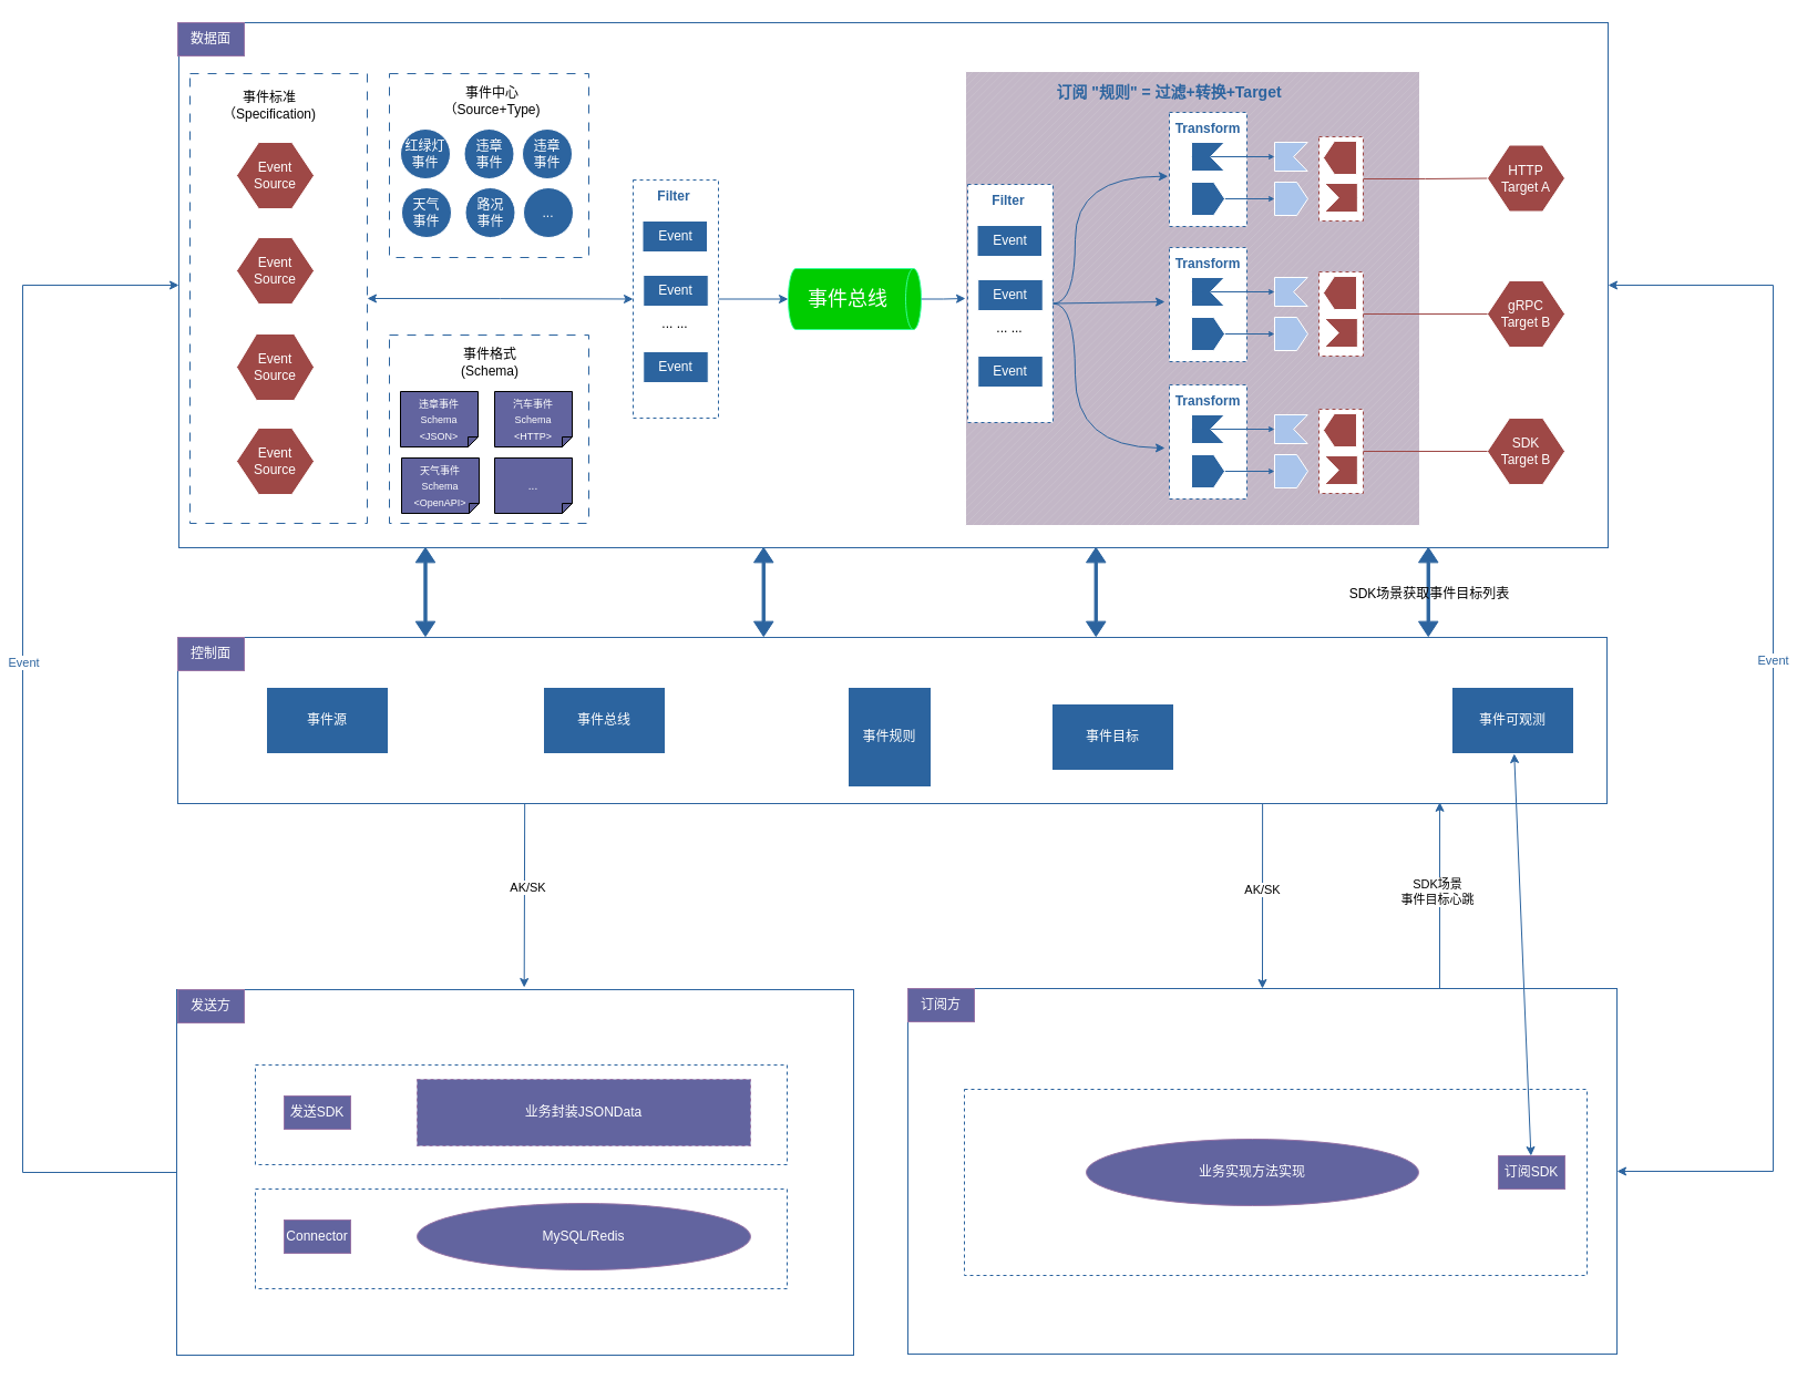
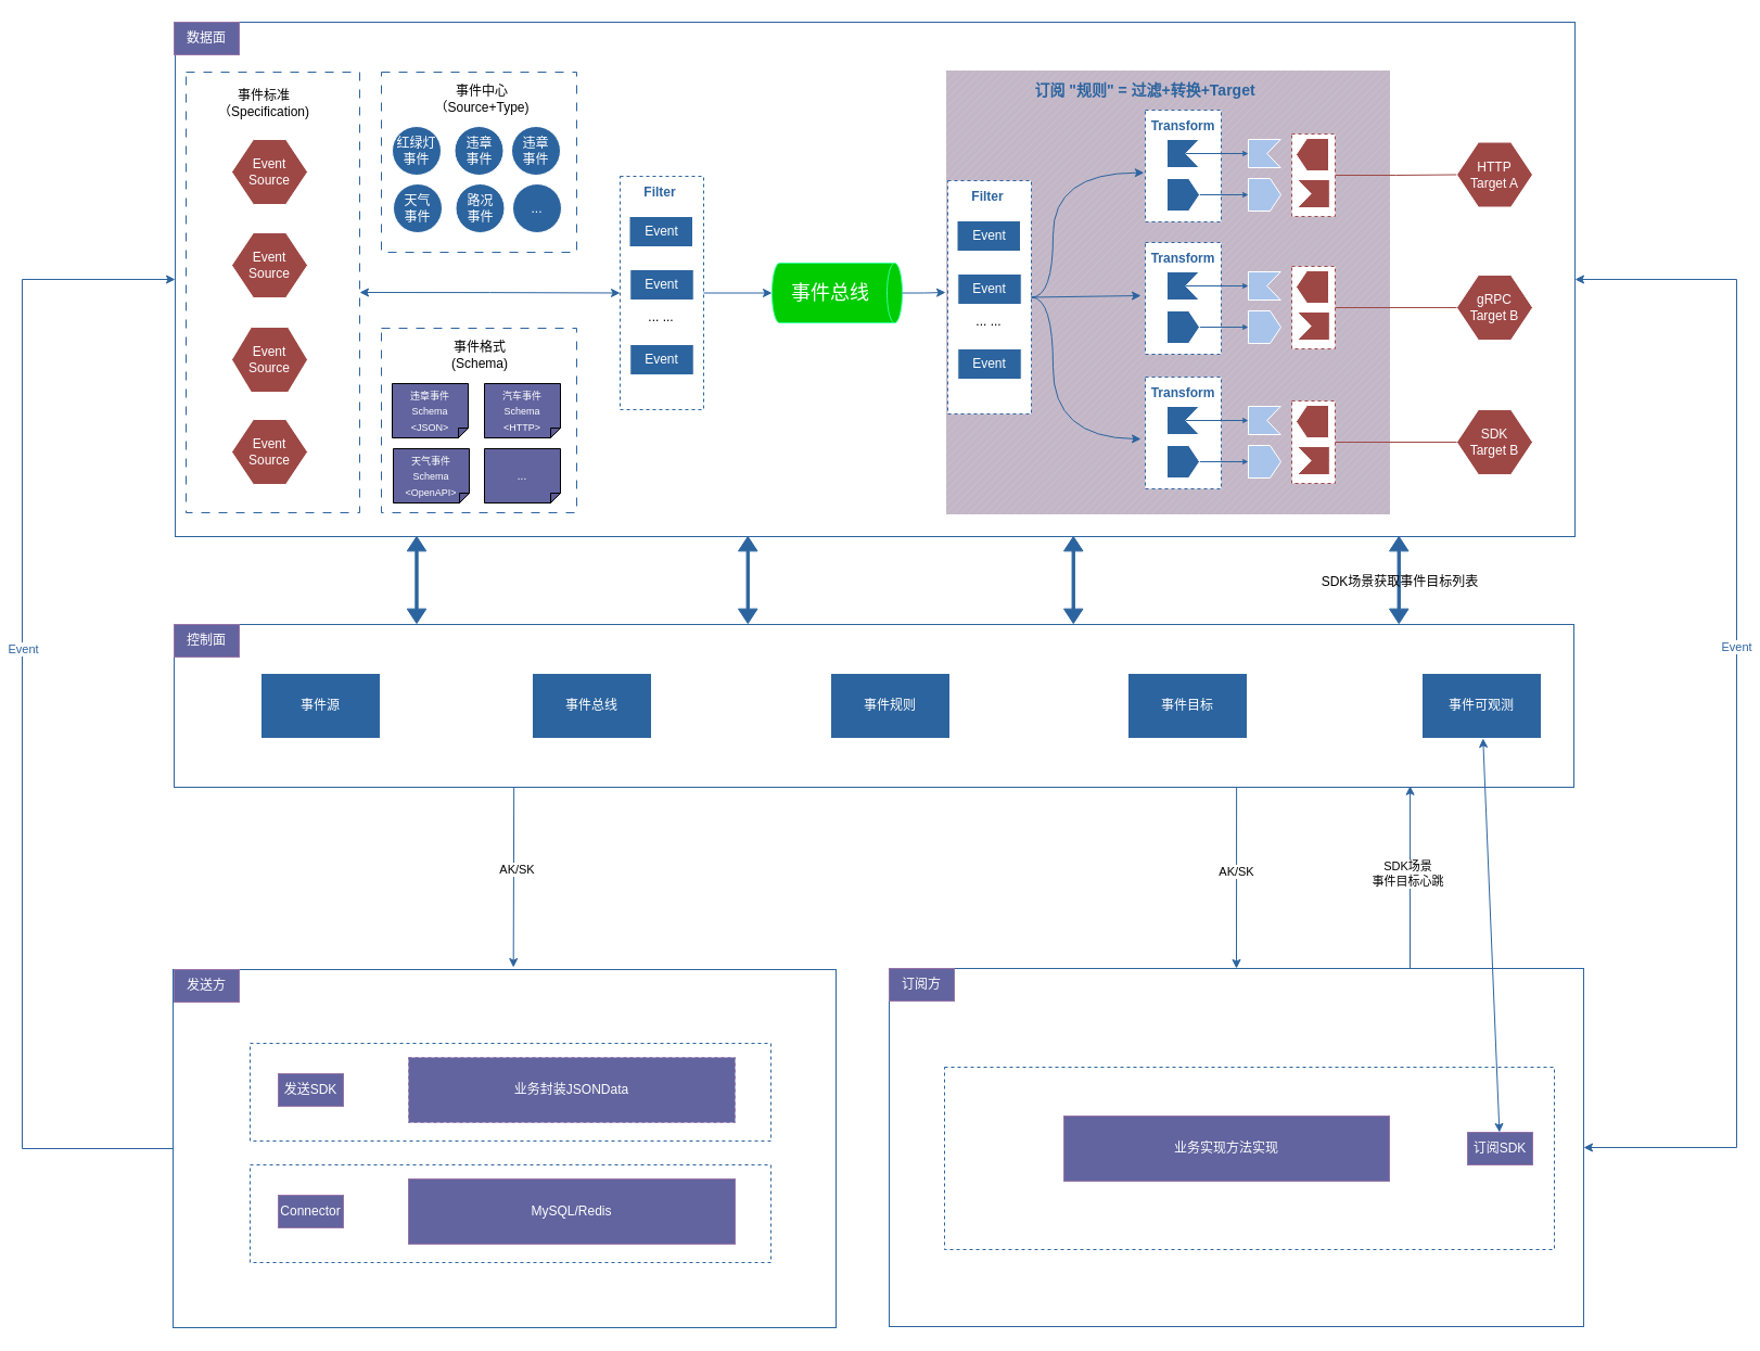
- <mxCell id="94" value="&lt;font color=&quot;#ffffff&quot;&gt;事件规则&lt;/font&gt;" style="rounded=0;whiteSpace=wrap;html=1;fillColor=#2C649F;strokeColor=#FFFFFF;" vertex="1" parent="1"><mxGeometry x="765" y="620" width="75" height="90" as="geometry" /></mxCell>
+ <mxCell id="94" value="&lt;font color=&quot;#ffffff&quot;&gt;事件规则&lt;/font&gt;" style="rounded=0;whiteSpace=wrap;html=1;fillColor=#2C649F;strokeColor=#FFFFFF;" vertex="1" parent="1"><mxGeometry x="765" y="620" width="110" height="60" as="geometry" /></mxCell>
- <mxCell id="95" value="&lt;font color=&quot;#ffffff&quot;&gt;事件目标&lt;/font&gt;" style="rounded=0;whiteSpace=wrap;html=1;fillColor=#2C649F;strokeColor=#FFFFFF;" vertex="1" parent="1"><mxGeometry x="949" y="635" width="110" height="60" as="geometry" /></mxCell>
+ <mxCell id="95" value="&lt;font color=&quot;#ffffff&quot;&gt;事件目标&lt;/font&gt;" style="rounded=0;whiteSpace=wrap;html=1;fillColor=#2C649F;strokeColor=#FFFFFF;" vertex="1" parent="1"><mxGeometry x="1039" y="620" width="110" height="60" as="geometry" /></mxCell>
- <mxCell id="110" value="&lt;font color=&quot;#ffffff&quot;&gt;业务实现方法实现&lt;/font&gt;" style="ellipse;whiteSpace=wrap;html=1;fillColor=#62649F;strokeColor=#9673a6;gradientColor=none;" vertex="1" parent="1"><mxGeometry x="980" y="1028" width="300" height="60" as="geometry" /></mxCell>
+ <mxCell id="110" value="&lt;font color=&quot;#ffffff&quot;&gt;业务实现方法实现&lt;/font&gt;" style="rounded=0;whiteSpace=wrap;html=1;fillColor=#62649F;strokeColor=#9673a6;gradientColor=none;" vertex="1" parent="1"><mxGeometry x="980" y="1028" width="300" height="60" as="geometry" /></mxCell>
- <mxCell id="120" value="&lt;font color=&quot;#ffffff&quot;&gt;MySQL/Redis&lt;/font&gt;" style="ellipse;whiteSpace=wrap;html=1;fillColor=#62649F;strokeColor=#9673a6;gradientColor=none;" vertex="1" parent="1"><mxGeometry x="376" y="1086" width="301" height="60" as="geometry" /></mxCell>
+ <mxCell id="120" value="&lt;font color=&quot;#ffffff&quot;&gt;MySQL/Redis&lt;/font&gt;" style="rounded=0;whiteSpace=wrap;html=1;fillColor=#62649F;strokeColor=#9673a6;gradientColor=none;" vertex="1" parent="1"><mxGeometry x="376" y="1086" width="301" height="60" as="geometry" /></mxCell>
